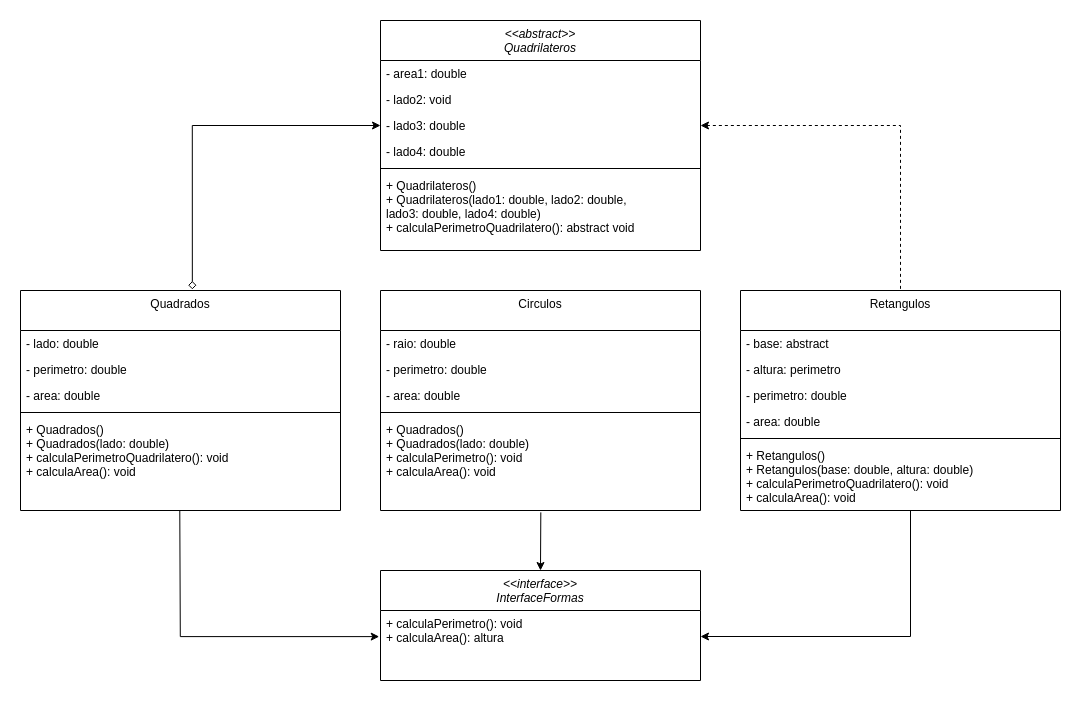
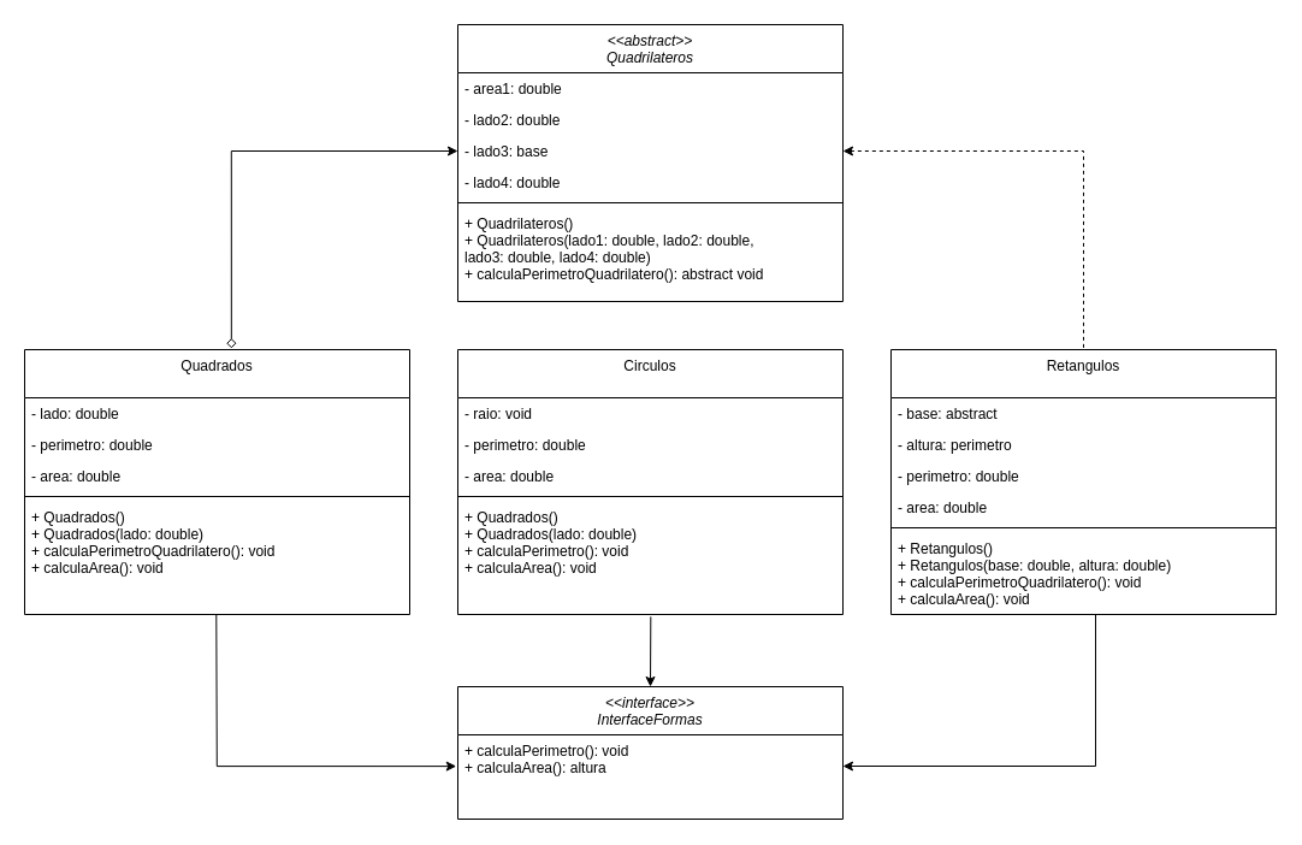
- <mxCell id="28" value="- lado2: void" style="text;align=left;verticalAlign=top;spacingLeft=4;spacingRight=4;overflow=hidden;rotatable=0;points=[[0,0.5],[1,0.5]];portConstraint=eastwest;" vertex="1" parent="26"><mxGeometry y="66" width="320" height="26" as="geometry" /></mxCell>
+ <mxCell id="28" value="- lado2: double" style="text;align=left;verticalAlign=top;spacingLeft=4;spacingRight=4;overflow=hidden;rotatable=0;points=[[0,0.5],[1,0.5]];portConstraint=eastwest;" vertex="1" parent="26"><mxGeometry y="66" width="320" height="26" as="geometry" /></mxCell>
- <mxCell id="29" value="- lado3: double" style="text;align=left;verticalAlign=top;spacingLeft=4;spacingRight=4;overflow=hidden;rotatable=0;points=[[0,0.5],[1,0.5]];portConstraint=eastwest;" vertex="1" parent="26"><mxGeometry y="92" width="320" height="26" as="geometry" /></mxCell>
+ <mxCell id="29" value="- lado3: base" style="text;align=left;verticalAlign=top;spacingLeft=4;spacingRight=4;overflow=hidden;rotatable=0;points=[[0,0.5],[1,0.5]];portConstraint=eastwest;" vertex="1" parent="26"><mxGeometry y="92" width="320" height="26" as="geometry" /></mxCell>
- <mxCell id="16" value="- raio: double" style="text;align=left;verticalAlign=top;spacingLeft=4;spacingRight=4;overflow=hidden;rotatable=0;points=[[0,0.5],[1,0.5]];portConstraint=eastwest;" vertex="1" parent="15"><mxGeometry y="40" width="320" height="26" as="geometry" /></mxCell>
+ <mxCell id="16" value="- raio: void" style="text;align=left;verticalAlign=top;spacingLeft=4;spacingRight=4;overflow=hidden;rotatable=0;points=[[0,0.5],[1,0.5]];portConstraint=eastwest;" vertex="1" parent="15"><mxGeometry y="40" width="320" height="26" as="geometry" /></mxCell>
